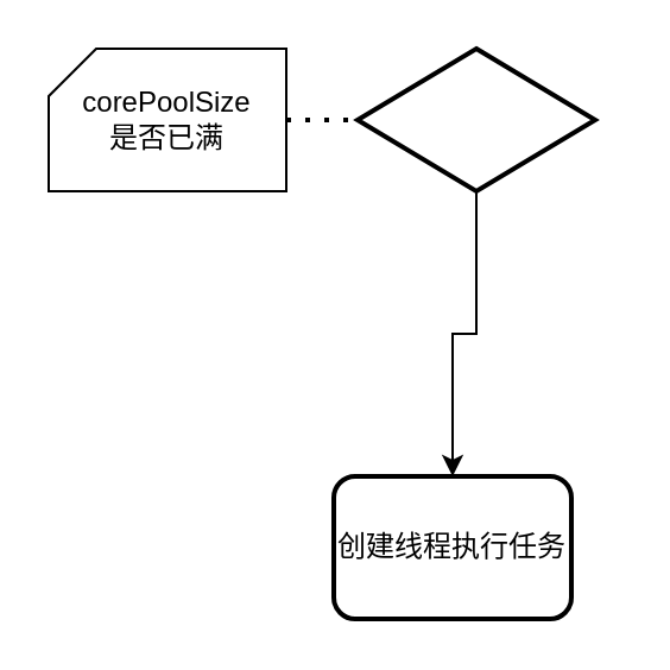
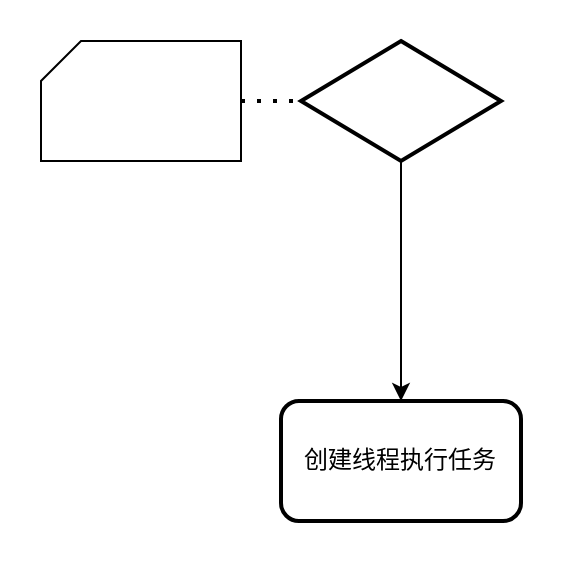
- <mxCell id="7" value="&lt;div data-lake_diagram_content_editor_data=&quot;true&quot;&gt;corePoolSize是否已满&lt;/div&gt;" style="text;html=1;strokeColor=none;fillColor=none;align=center;verticalAlign=middle;whiteSpace=wrap;rounded=0;" vertex="1" parent="1"><mxGeometry x="40" y="35" width="60" height="30" as="geometry" /></mxCell>
- <mxCell id="5" value="创建线程执行任务" style="rounded=1;whiteSpace=wrap;html=1;strokeWidth=2;" vertex="1" parent="1"><mxGeometry x="140" y="200" width="100" height="60" as="geometry" /></mxCell>
+ <mxCell id="5" value="创建线程执行任务" style="rounded=1;whiteSpace=wrap;html=1;strokeWidth=2;" vertex="1" parent="1"><mxGeometry x="140" y="200" width="120" height="60" as="geometry" /></mxCell>
